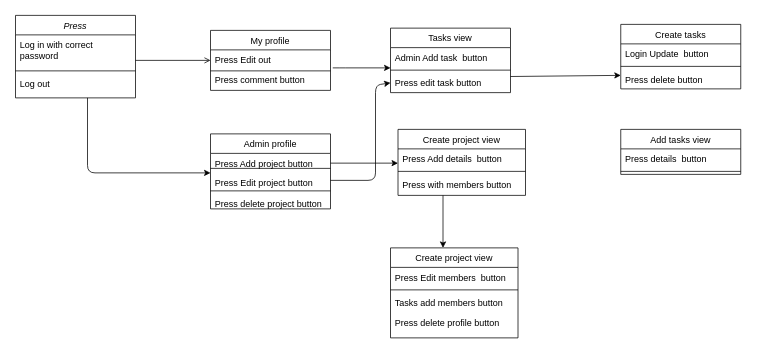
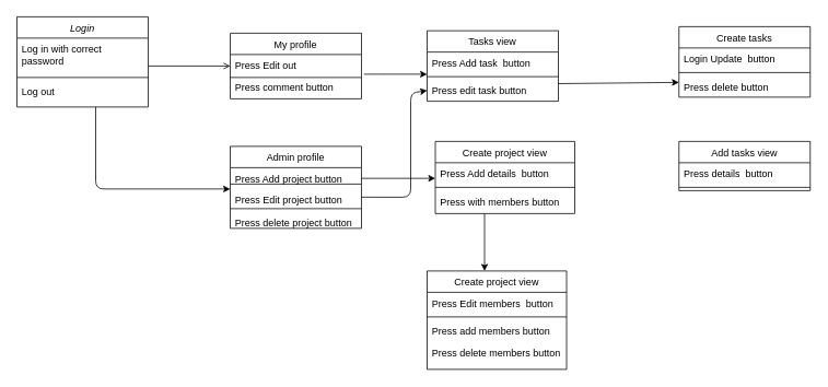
- <mxCell id="2" value="Press" style="swimlane;fontStyle=2;align=center;verticalAlign=top;childLayout=stackLayout;horizontal=1;startSize=26;horizontalStack=0;resizeParent=1;resizeLast=0;collapsible=1;marginBottom=0;rounded=0;shadow=0;strokeWidth=1;" parent="1" vertex="1"><mxGeometry x="20" y="20" width="160" height="110" as="geometry"><mxRectangle x="230" y="140" width="160" height="26" as="alternateBounds" /></mxGeometry></mxCell>
+ <mxCell id="2" value="Login" style="swimlane;fontStyle=2;align=center;verticalAlign=top;childLayout=stackLayout;horizontal=1;startSize=26;horizontalStack=0;resizeParent=1;resizeLast=0;collapsible=1;marginBottom=0;rounded=0;shadow=0;strokeWidth=1;" parent="1" vertex="1"><mxGeometry x="20" y="20" width="160" height="110" as="geometry"><mxRectangle x="230" y="140" width="160" height="26" as="alternateBounds" /></mxGeometry></mxCell>
- <mxCell id="16" value="Admin Add task  button" style="text;align=left;verticalAlign=top;spacingLeft=4;spacingRight=4;overflow=hidden;rotatable=0;points=[[0,0.5],[1,0.5]];portConstraint=eastwest;" vertex="1" parent="15"><mxGeometry y="26" width="160" height="26" as="geometry" /></mxCell>
+ <mxCell id="16" value="Press Add task  button" style="text;align=left;verticalAlign=top;spacingLeft=4;spacingRight=4;overflow=hidden;rotatable=0;points=[[0,0.5],[1,0.5]];portConstraint=eastwest;" vertex="1" parent="15"><mxGeometry y="26" width="160" height="26" as="geometry" /></mxCell>
- <mxCell id="32" value="Tasks add members button" style="text;align=left;verticalAlign=top;spacingLeft=4;spacingRight=4;overflow=hidden;rotatable=0;points=[[0,0.5],[1,0.5]];portConstraint=eastwest;rounded=0;shadow=0;html=0;" vertex="1" parent="29"><mxGeometry y="60" width="170" height="26" as="geometry" /></mxCell>
+ <mxCell id="32" value="Press add members button" style="text;align=left;verticalAlign=top;spacingLeft=4;spacingRight=4;overflow=hidden;rotatable=0;points=[[0,0.5],[1,0.5]];portConstraint=eastwest;rounded=0;shadow=0;html=0;" vertex="1" parent="29"><mxGeometry y="60" width="170" height="26" as="geometry" /></mxCell>
- <mxCell id="33" value="Press delete profile button" style="text;align=left;verticalAlign=top;spacingLeft=4;spacingRight=4;overflow=hidden;rotatable=0;points=[[0,0.5],[1,0.5]];portConstraint=eastwest;rounded=0;shadow=0;html=0;" vertex="1" parent="29"><mxGeometry y="86" width="170" height="26" as="geometry" /></mxCell>
+ <mxCell id="33" value="Press delete members button" style="text;align=left;verticalAlign=top;spacingLeft=4;spacingRight=4;overflow=hidden;rotatable=0;points=[[0,0.5],[1,0.5]];portConstraint=eastwest;rounded=0;shadow=0;html=0;" vertex="1" parent="29"><mxGeometry y="86" width="170" height="26" as="geometry" /></mxCell>
